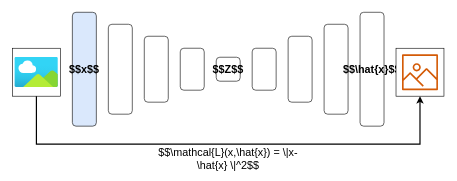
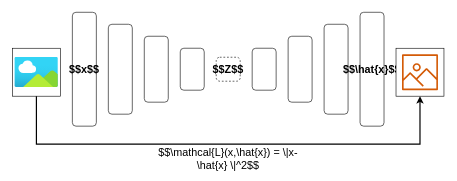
- <mxCell id="2" value="$$x$$" style="rounded=1;whiteSpace=wrap;html=1;fontSize=18;fontStyle=1;fillColor=#dae8fc;" vertex="1" parent="1"><mxGeometry x="120" y="20" width="40" height="190" as="geometry" /></mxCell>
+ <mxCell id="2" value="$$x$$" style="rounded=1;whiteSpace=wrap;html=1;fontSize=18;fontStyle=1" vertex="1" parent="1"><mxGeometry x="120" y="20" width="40" height="190" as="geometry" /></mxCell>
- <mxCell id="6" value="$$Z$$" style="rounded=1;whiteSpace=wrap;html=1;fontSize=18;fontStyle=1" vertex="1" parent="1"><mxGeometry x="360" y="95" width="40" height="40" as="geometry" /></mxCell>
+ <mxCell id="6" value="$$Z$$" style="rounded=1;whiteSpace=wrap;html=1;fontSize=18;fontStyle=1;dashed=1;" vertex="1" parent="1"><mxGeometry x="360" y="95" width="40" height="40" as="geometry" /></mxCell>
